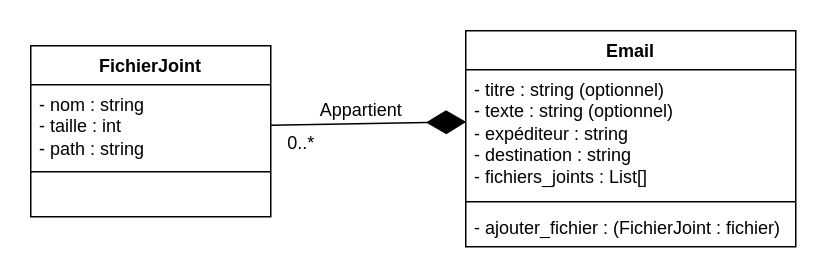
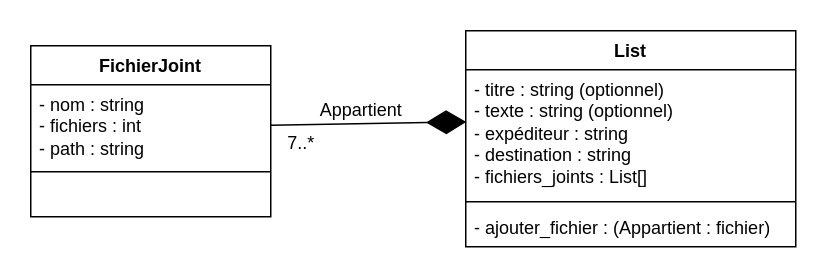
- <mxCell id="6" value="Email" style="swimlane;fontStyle=1;align=center;verticalAlign=top;childLayout=stackLayout;horizontal=1;startSize=26;horizontalStack=0;resizeParent=1;resizeParentMax=0;resizeLast=0;collapsible=1;marginBottom=0;whiteSpace=wrap;html=1;" vertex="1" parent="1"><mxGeometry x="310" y="20" width="220" height="144" as="geometry" /></mxCell>
+ <mxCell id="6" value="List" style="swimlane;fontStyle=1;align=center;verticalAlign=top;childLayout=stackLayout;horizontal=1;startSize=26;horizontalStack=0;resizeParent=1;resizeParentMax=0;resizeLast=0;collapsible=1;marginBottom=0;whiteSpace=wrap;html=1;" vertex="1" parent="1"><mxGeometry x="310" y="20" width="220" height="144" as="geometry" /></mxCell>
- <mxCell id="3" value="- nom : string&lt;div&gt;- taille : int&lt;/div&gt;&lt;div&gt;- path : string&lt;/div&gt;" style="text;strokeColor=none;fillColor=none;align=left;verticalAlign=top;spacingLeft=4;spacingRight=4;overflow=hidden;rotatable=0;points=[[0,0.5],[1,0.5]];portConstraint=eastwest;whiteSpace=wrap;html=1;" vertex="1" parent="2"><mxGeometry y="26" width="160" height="54" as="geometry" /></mxCell>
+ <mxCell id="3" value="- nom : string&lt;div&gt;- fichiers : int&lt;/div&gt;&lt;div&gt;- path : string&lt;/div&gt;" style="text;strokeColor=none;fillColor=none;align=left;verticalAlign=top;spacingLeft=4;spacingRight=4;overflow=hidden;rotatable=0;points=[[0,0.5],[1,0.5]];portConstraint=eastwest;whiteSpace=wrap;html=1;" vertex="1" parent="2"><mxGeometry y="26" width="160" height="54" as="geometry" /></mxCell>
- <mxCell id="12" value="0..*" style="text;html=1;align=center;verticalAlign=middle;resizable=0;points=[];autosize=1;strokeColor=none;fillColor=none;" vertex="1" parent="1"><mxGeometry x="180" y="80" width="40" height="30" as="geometry" /></mxCell>
+ <mxCell id="12" value="7..*" style="text;html=1;align=center;verticalAlign=middle;resizable=0;points=[];autosize=1;strokeColor=none;fillColor=none;" vertex="1" parent="1"><mxGeometry x="180" y="80" width="40" height="30" as="geometry" /></mxCell>
- <mxCell id="9" value="- ajouter_fichier : (FichierJoint : fichier)" style="text;strokeColor=none;fillColor=none;align=left;verticalAlign=top;spacingLeft=4;spacingRight=4;overflow=hidden;rotatable=0;points=[[0,0.5],[1,0.5]];portConstraint=eastwest;whiteSpace=wrap;html=1;" vertex="1" parent="6"><mxGeometry y="118" width="220" height="26" as="geometry" /></mxCell>
+ <mxCell id="9" value="- ajouter_fichier : (Appartient : fichier)" style="text;strokeColor=none;fillColor=none;align=left;verticalAlign=top;spacingLeft=4;spacingRight=4;overflow=hidden;rotatable=0;points=[[0,0.5],[1,0.5]];portConstraint=eastwest;whiteSpace=wrap;html=1;" vertex="1" parent="6"><mxGeometry y="118" width="220" height="26" as="geometry" /></mxCell>
